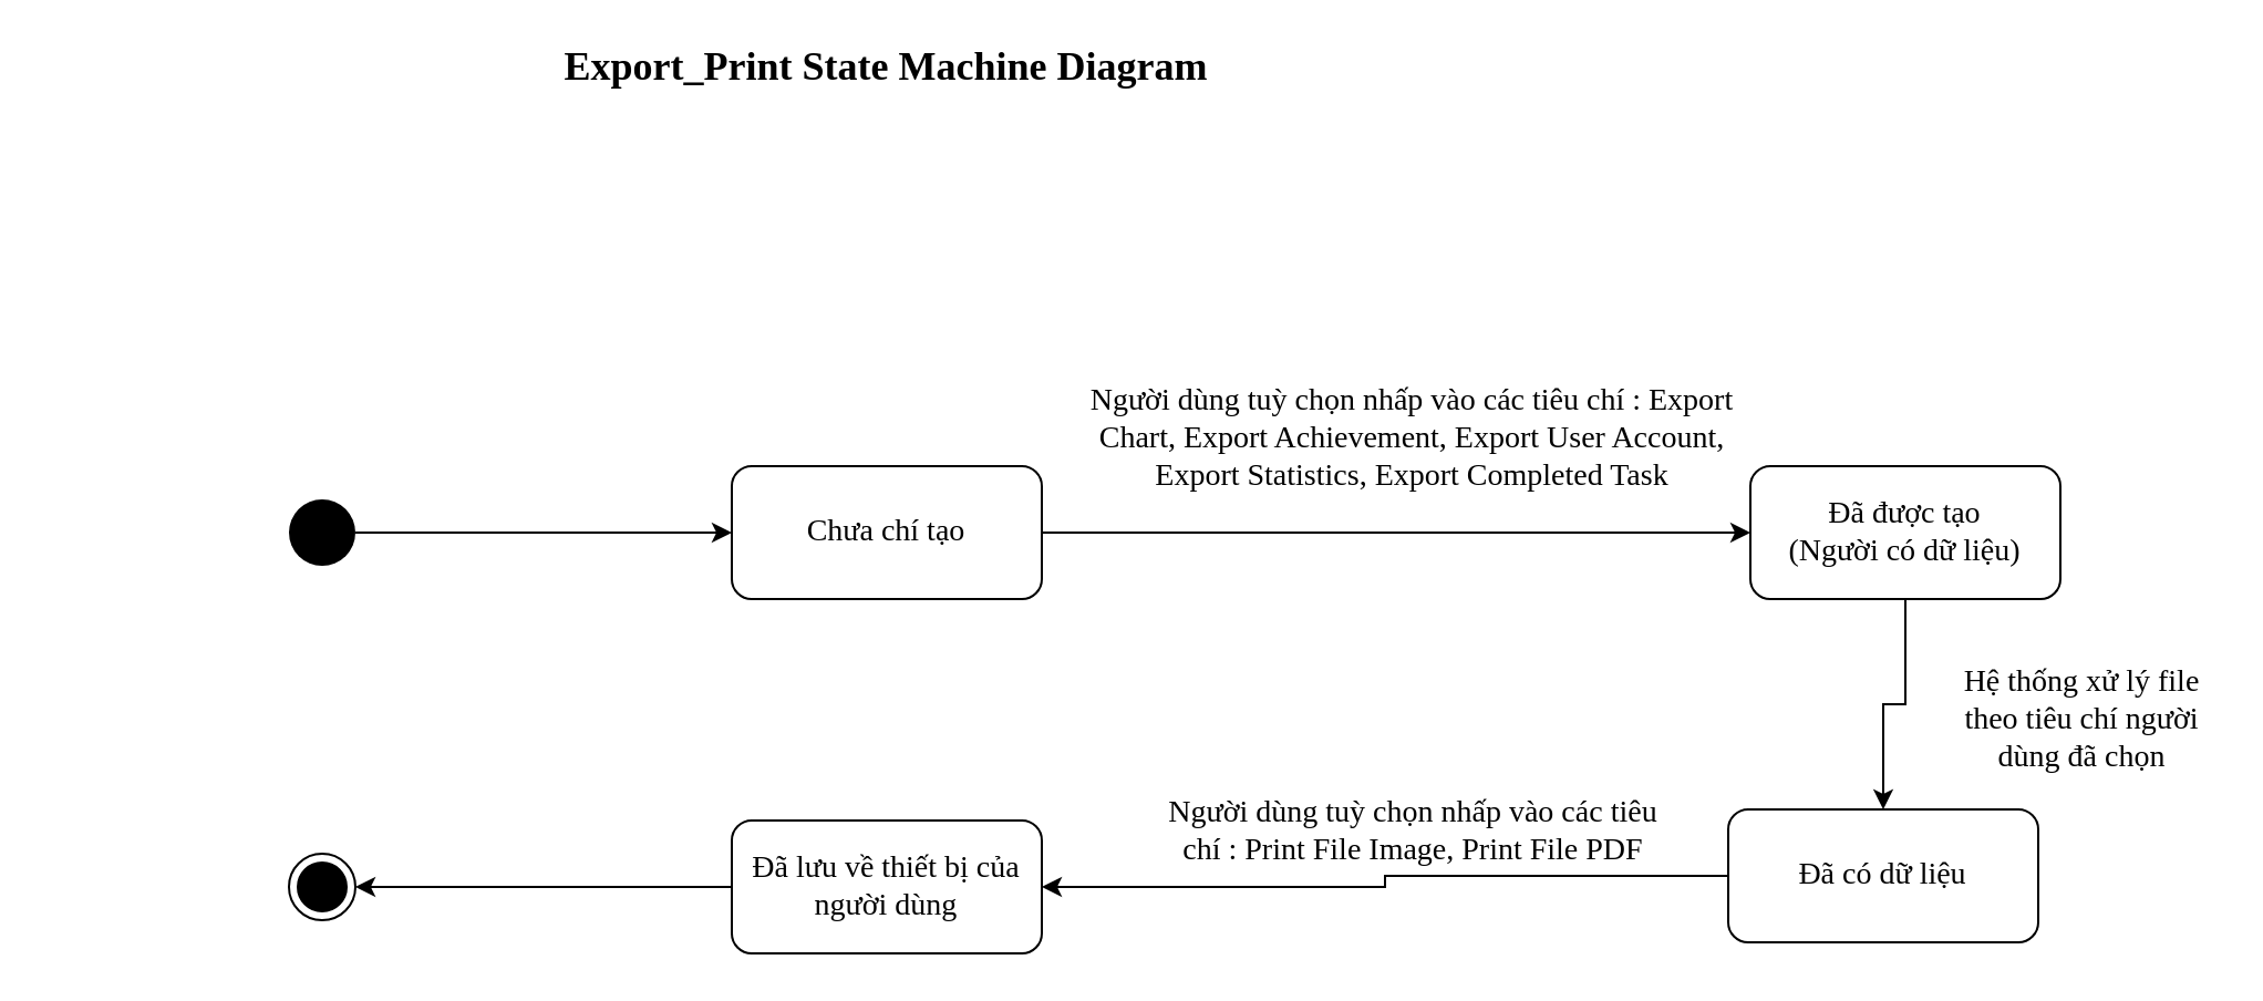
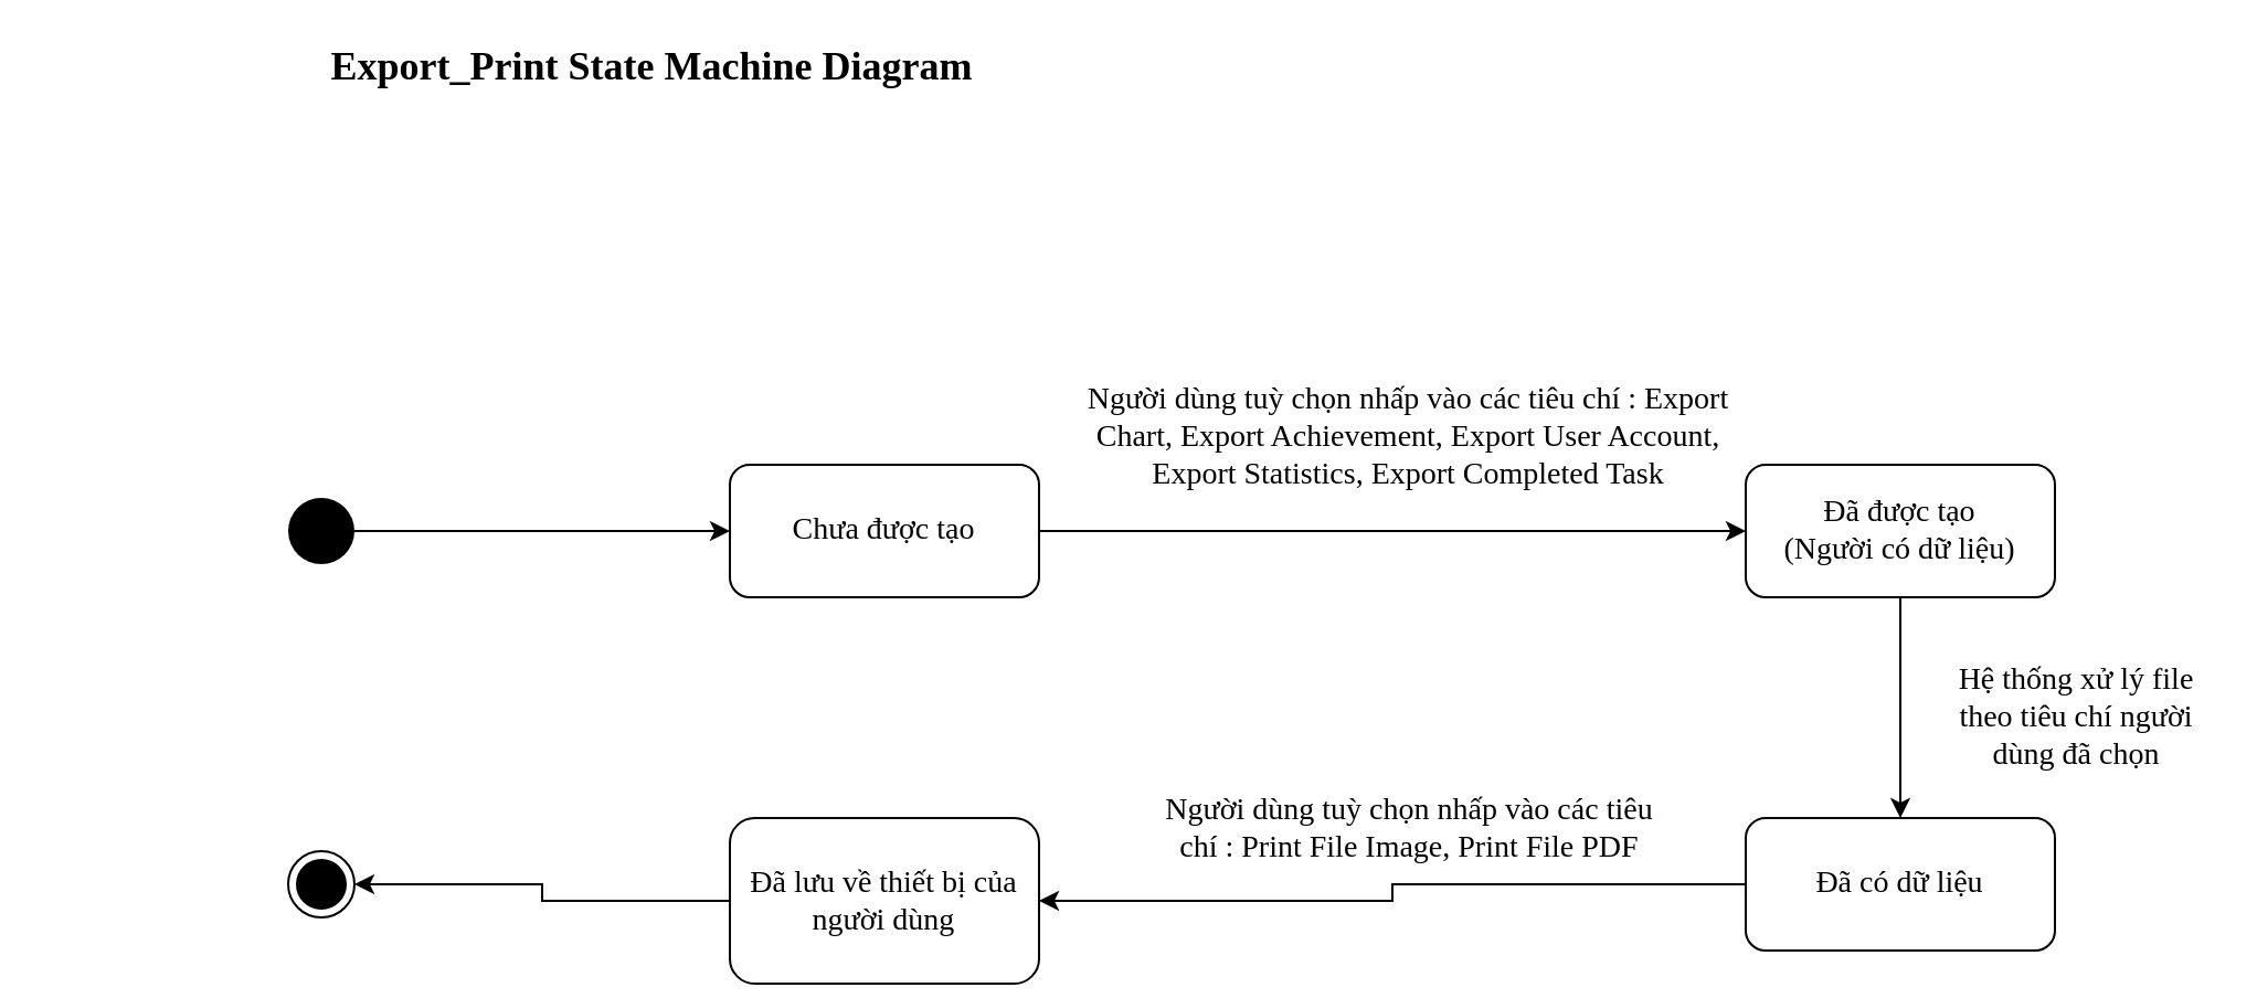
- <mxCell id="16" value="&lt;b&gt;&lt;font style=&quot;font-size: 18px&quot;&gt;Export_Print State Machine Diagram&lt;/font&gt;&lt;/b&gt;" style="text;html=1;strokeColor=none;fillColor=none;align=center;verticalAlign=middle;whiteSpace=wrap;rounded=0;fontFamily=Verdana;fontSize=14;" vertex="1" parent="1"><mxGeometry x="125" y="20" width="550" height="20" as="geometry" /></mxCell>
+ <mxCell id="16" value="&lt;b&gt;&lt;font style=&quot;font-size: 18px&quot;&gt;Export_Print State Machine Diagram&lt;/font&gt;&lt;/b&gt;" style="text;html=1;strokeColor=none;fillColor=none;align=center;verticalAlign=middle;whiteSpace=wrap;rounded=0;fontFamily=Verdana;fontSize=14;" vertex="1" parent="1"><mxGeometry x="20" y="20" width="550" height="20" as="geometry" /></mxCell>
- <mxCell id="5" value="Chưa&amp;nbsp;chí tạo" style="rounded=1;whiteSpace=wrap;html=1;fontSize=14;fontFamily=Verdana;" parent="1" vertex="1"><mxGeometry x="330" y="210" width="140" height="60" as="geometry" /></mxCell>
+ <mxCell id="5" value="Chưa&amp;nbsp;được tạo" style="rounded=1;whiteSpace=wrap;html=1;fontSize=14;fontFamily=Verdana;" parent="1" vertex="1"><mxGeometry x="330" y="210" width="140" height="60" as="geometry" /></mxCell>
- <mxCell id="9" value="Đã có dữ liệu" style="rounded=1;whiteSpace=wrap;html=1;fontSize=14;fontFamily=Verdana;" vertex="1" parent="1"><mxGeometry x="780" y="365" width="140" height="60" as="geometry" /></mxCell>
+ <mxCell id="9" value="Đã có dữ liệu" style="rounded=1;whiteSpace=wrap;html=1;fontSize=14;fontFamily=Verdana;" vertex="1" parent="1"><mxGeometry x="790" y="370" width="140" height="60" as="geometry" /></mxCell>
- <mxCell id="11" value="Đã lưu về thiết bị của người dùng" style="rounded=1;whiteSpace=wrap;html=1;fontSize=14;fontFamily=Verdana;" vertex="1" parent="1"><mxGeometry x="330" y="370" width="140" height="60" as="geometry" /></mxCell>
+ <mxCell id="11" value="Đã lưu về thiết bị của người dùng" style="rounded=1;whiteSpace=wrap;html=1;fontSize=14;fontFamily=Verdana;" vertex="1" parent="1"><mxGeometry x="330" y="370" width="140" height="75" as="geometry" /></mxCell>
